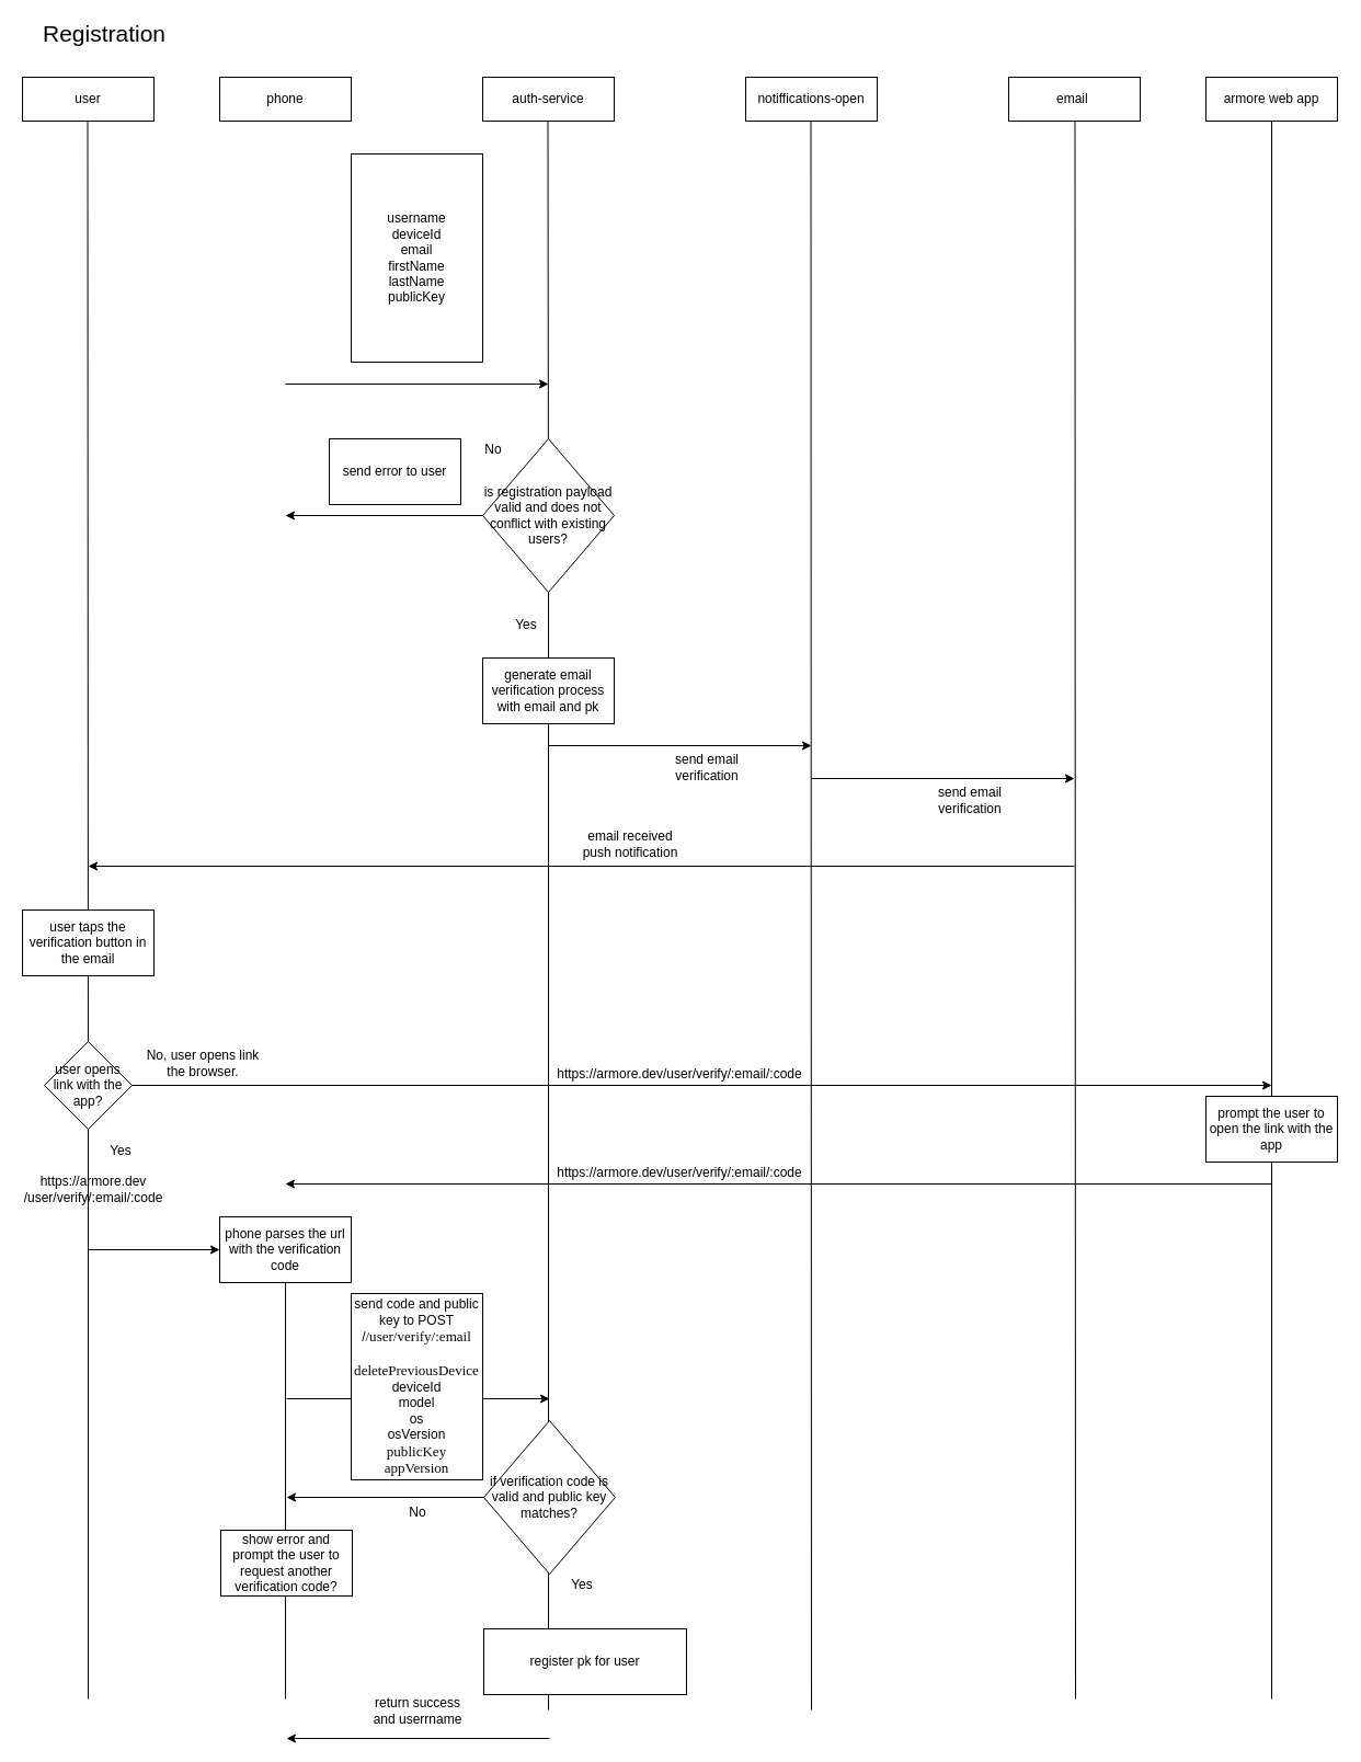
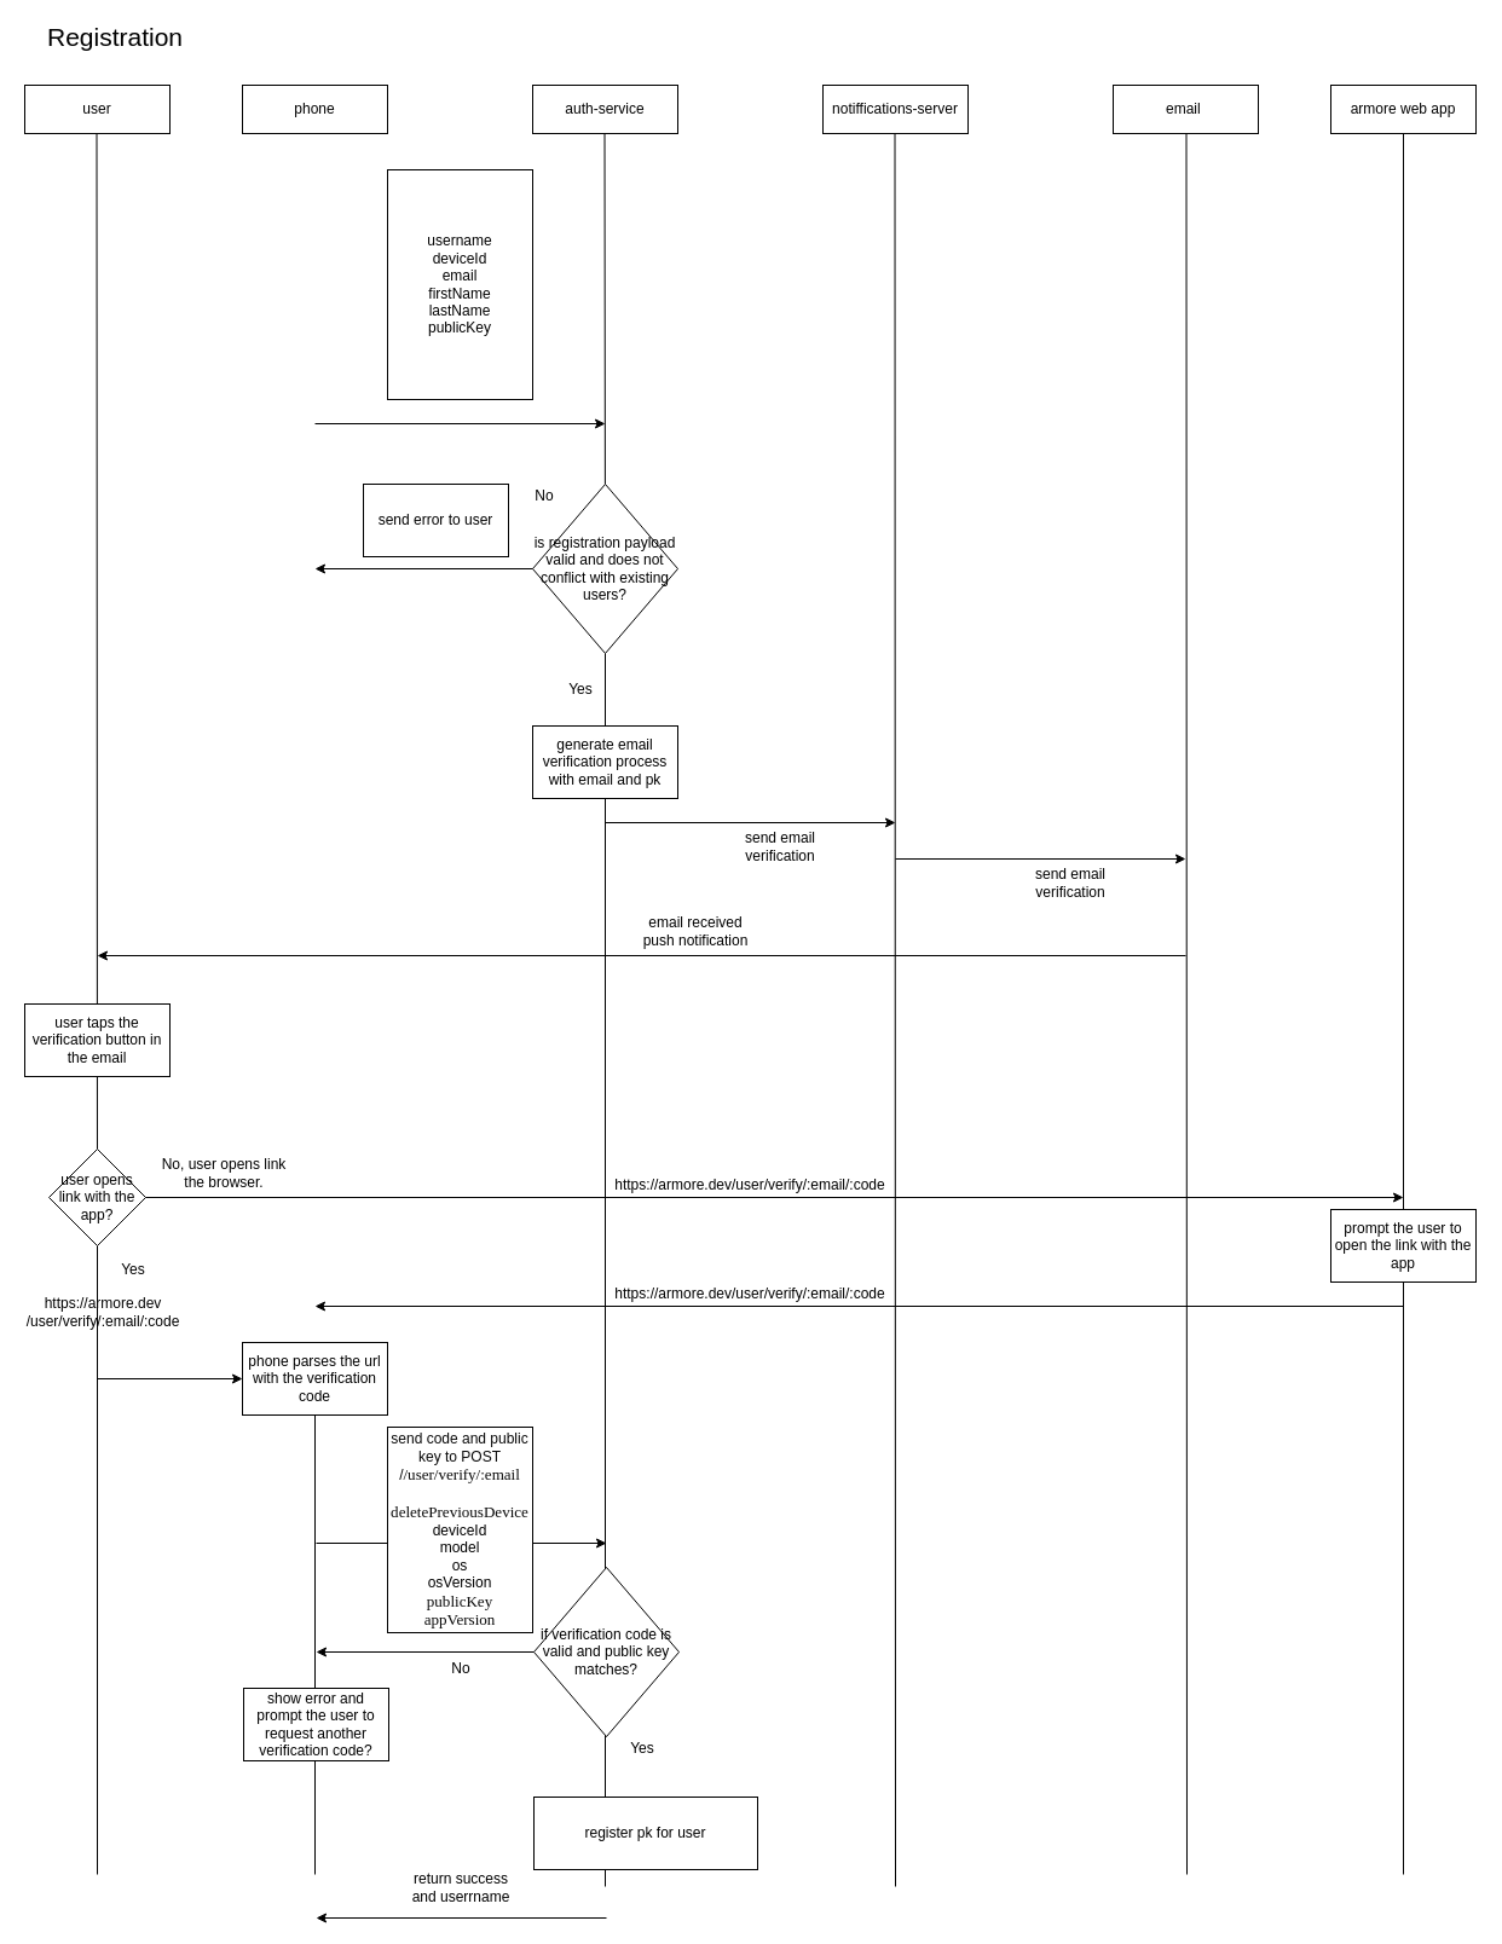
- <mxCell id="4" value="notiffications-open" style="rounded=0;whiteSpace=wrap;html=1;" parent="1" vertex="1"><mxGeometry x="680" y="70" width="120" height="40" as="geometry" /></mxCell>
+ <mxCell id="4" value="notiffications-server" style="rounded=0;whiteSpace=wrap;html=1;" parent="1" vertex="1"><mxGeometry x="680" y="70" width="120" height="40" as="geometry" /></mxCell>
